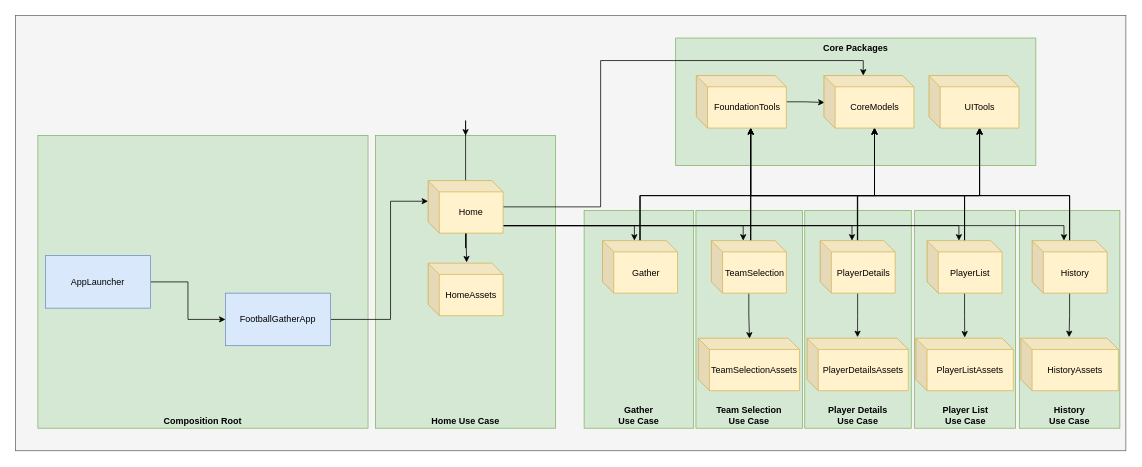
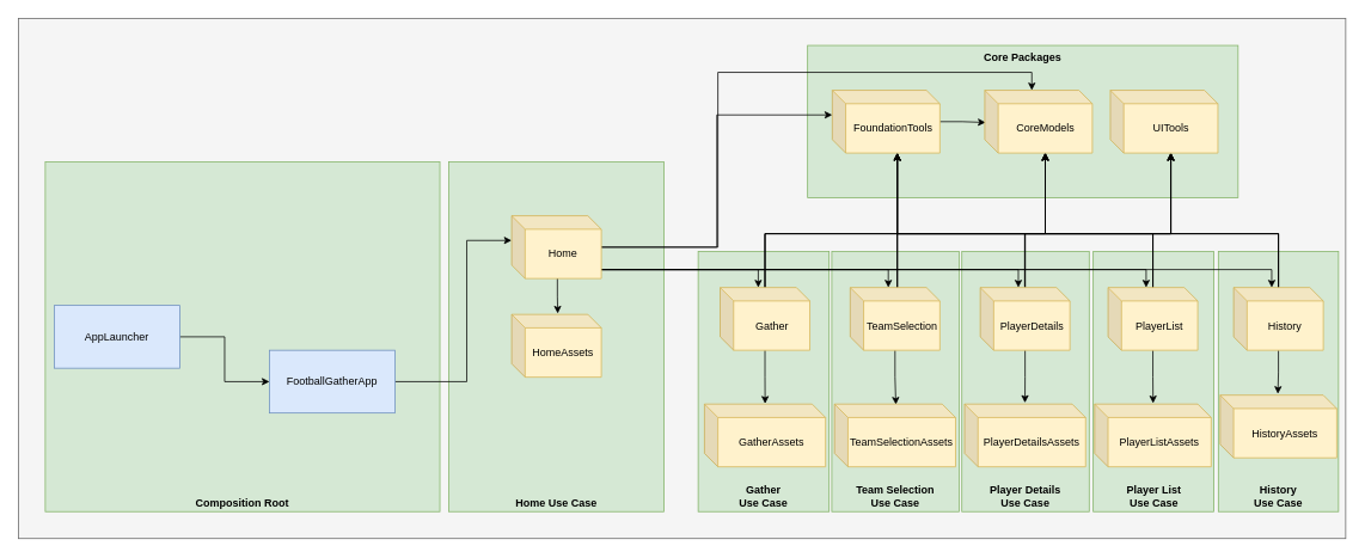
- <mxCell id="21" style="edgeStyle=orthogonalEdgeStyle;rounded=0;orthogonalLoop=1;jettySize=auto;html=1;" parent="1" source="23" target="9" edge="1"><mxGeometry relative="1" as="geometry"><mxPoint x="910" y="130" as="targetPoint" /></mxGeometry></mxCell>
+ <mxCell id="21" style="edgeStyle=orthogonalEdgeStyle;rounded=0;orthogonalLoop=1;jettySize=auto;html=1;entryX=0;entryY=0;entryDx=0;entryDy=27.5;entryPerimeter=0;" parent="1" source="23" target="26" edge="1"><mxGeometry relative="1" as="geometry"><mxPoint x="910" y="130" as="targetPoint" /></mxGeometry></mxCell>
+ <mxCell id="49" style="edgeStyle=orthogonalEdgeStyle;rounded=0;orthogonalLoop=1;jettySize=auto;html=1;entryX=0.501;entryY=-0.006;entryDx=0;entryDy=0;entryPerimeter=0;" parent="1" source="53" target="57" edge="1"><mxGeometry relative="1" as="geometry" /></mxCell>
+ <mxCell id="57" value="GatherAssets" style="shape=cube;whiteSpace=wrap;html=1;boundedLbl=1;backgroundOutline=1;darkOpacity=0.05;darkOpacity2=0.1;size=15;fillColor=#fff2cc;strokeColor=#d6b656;" parent="1" vertex="1"><mxGeometry x="785" y="450" width="135" height="70" as="geometry" /></mxCell>
- <mxCell id="33" value="HistoryAssets" style="shape=cube;whiteSpace=wrap;html=1;boundedLbl=1;backgroundOutline=1;darkOpacity=0.05;darkOpacity2=0.1;size=15;fillColor=#fff2cc;strokeColor=#d6b656;" parent="1" vertex="1"><mxGeometry x="1360" y="450" width="130" height="70" as="geometry" /></mxCell>
+ <mxCell id="33" value="HistoryAssets" style="shape=cube;whiteSpace=wrap;html=1;boundedLbl=1;backgroundOutline=1;darkOpacity=0.05;darkOpacity2=0.1;size=15;fillColor=#fff2cc;strokeColor=#d6b656;" parent="1" vertex="1"><mxGeometry x="1360" y="440" width="130" height="70" as="geometry" /></mxCell>
